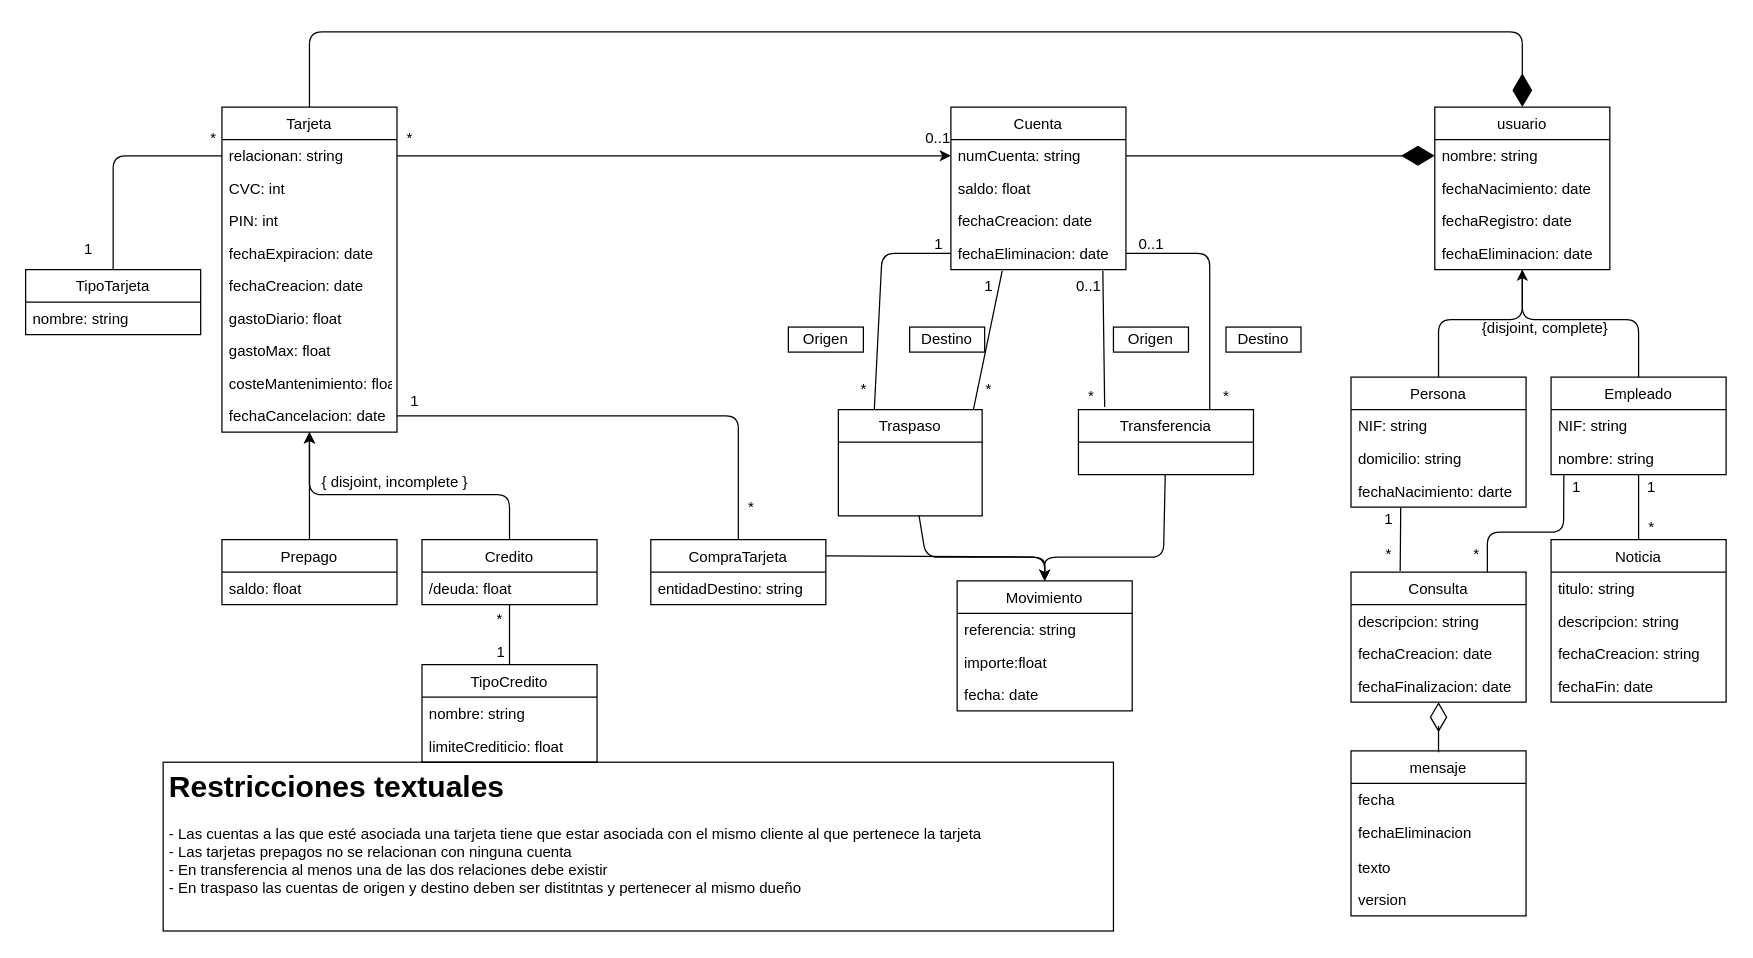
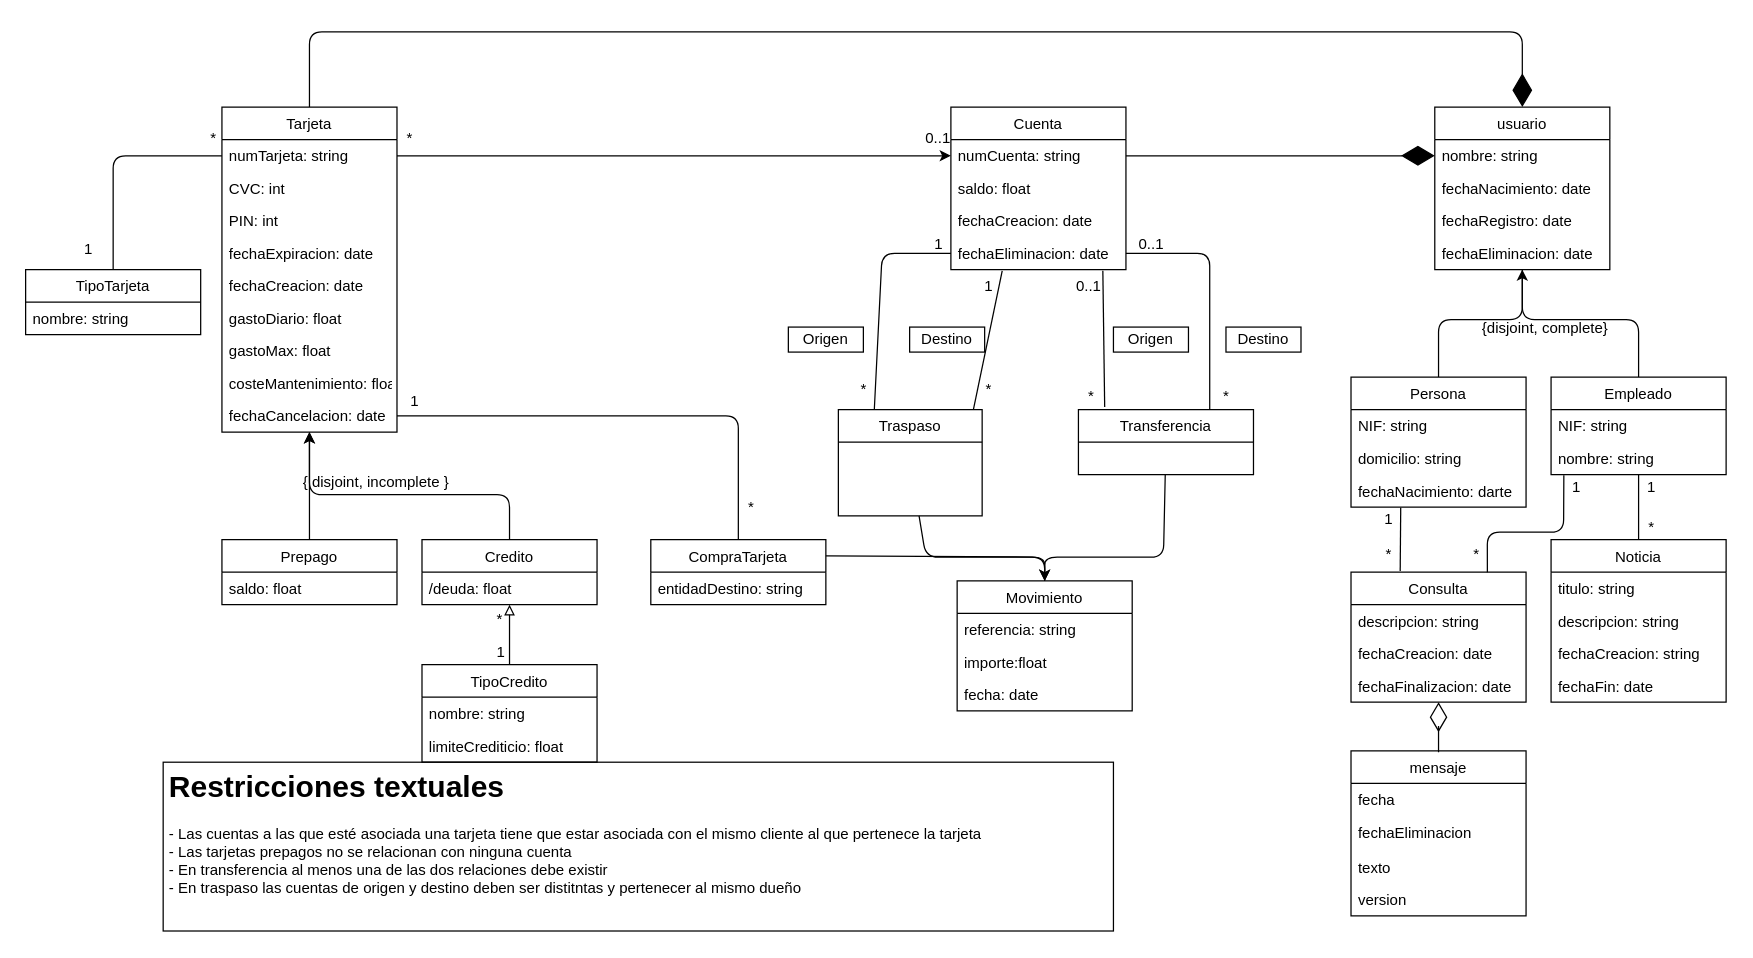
- <mxCell id="13" value="relacionan: string" style="text;strokeColor=none;fillColor=none;align=left;verticalAlign=top;spacingLeft=4;spacingRight=4;overflow=hidden;rotatable=0;points=[[0,0.5],[1,0.5]];portConstraint=eastwest;" parent="12" vertex="1"><mxGeometry y="26" width="140" height="26" as="geometry" /></mxCell>
+ <mxCell id="13" value="numTarjeta: string" style="text;strokeColor=none;fillColor=none;align=left;verticalAlign=top;spacingLeft=4;spacingRight=4;overflow=hidden;rotatable=0;points=[[0,0.5],[1,0.5]];portConstraint=eastwest;" parent="12" vertex="1"><mxGeometry y="26" width="140" height="26" as="geometry" /></mxCell>
- <mxCell id="31" value="{ disjoint, incomplete }" style="text;html=1;align=center;verticalAlign=middle;resizable=0;points=[];autosize=1;strokeColor=none;fillColor=none;" parent="1" vertex="1"><mxGeometry x="250" y="370" width="130" height="20" as="geometry" /></mxCell>
+ <mxCell id="31" value="{ disjoint, incomplete }" style="text;html=1;align=center;verticalAlign=middle;resizable=0;points=[];autosize=1;strokeColor=none;fillColor=none;" parent="1" vertex="1"><mxGeometry x="235" y="370" width="130" height="20" as="geometry" /></mxCell>
- <mxCell id="35" style="edgeStyle=none;html=1;exitX=0.5;exitY=0;exitDx=0;exitDy=0;endArrow=none;endFill=0;" parent="1" source="36" target="33" edge="1"><mxGeometry relative="1" as="geometry" /></mxCell>
+ <mxCell id="35" style="edgeStyle=none;html=1;exitX=0.5;exitY=0;exitDx=0;exitDy=0;endArrow=block;endFill=0;" parent="1" source="36" target="33" edge="1"><mxGeometry relative="1" as="geometry" /></mxCell>
